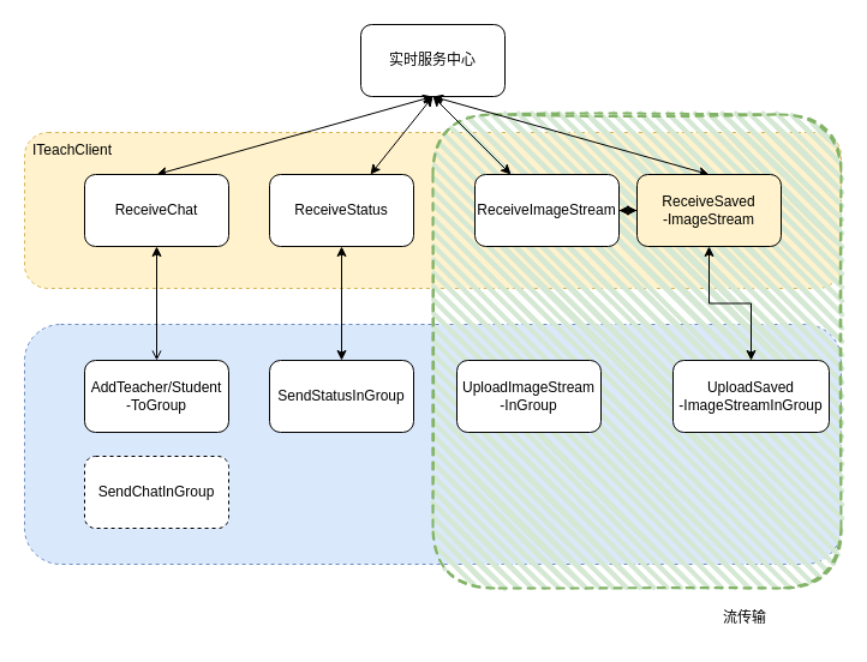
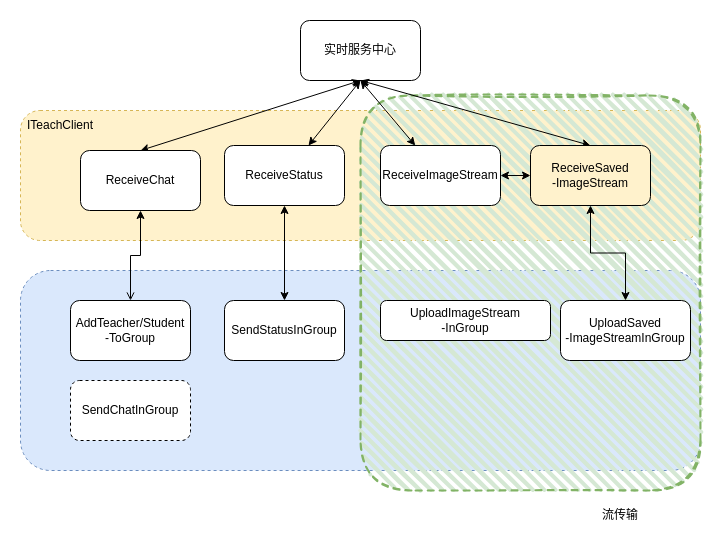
- <mxCell id="8" value="ReceiveChat" style="rounded=1;whiteSpace=wrap;html=1;" vertex="1" parent="1"><mxGeometry x="70" y="145" width="120" height="60" as="geometry" /></mxCell>
+ <mxCell id="8" value="ReceiveChat" style="rounded=1;whiteSpace=wrap;html=1;" vertex="1" parent="1"><mxGeometry x="80" y="150" width="120" height="60" as="geometry" /></mxCell>
- <mxCell id="14" value="ReceiveImageStream" style="rounded=1;whiteSpace=wrap;html=1;" vertex="1" parent="1"><mxGeometry x="395" y="145" width="120" height="60" as="geometry" /></mxCell>
+ <mxCell id="14" value="ReceiveImageStream" style="rounded=1;whiteSpace=wrap;html=1;" vertex="1" parent="1"><mxGeometry x="380" y="145" width="120" height="60" as="geometry" /></mxCell>
- <mxCell id="21" value="UploadImageStream&lt;br&gt;-InGroup" style="rounded=1;whiteSpace=wrap;html=1;" vertex="1" parent="1"><mxGeometry x="380" y="300" width="120" height="60" as="geometry" /></mxCell>
+ <mxCell id="21" value="UploadImageStream&lt;br&gt;-InGroup" style="rounded=1;whiteSpace=wrap;html=1;" vertex="1" parent="1"><mxGeometry x="380" y="300" width="170" height="40" as="geometry" /></mxCell>
